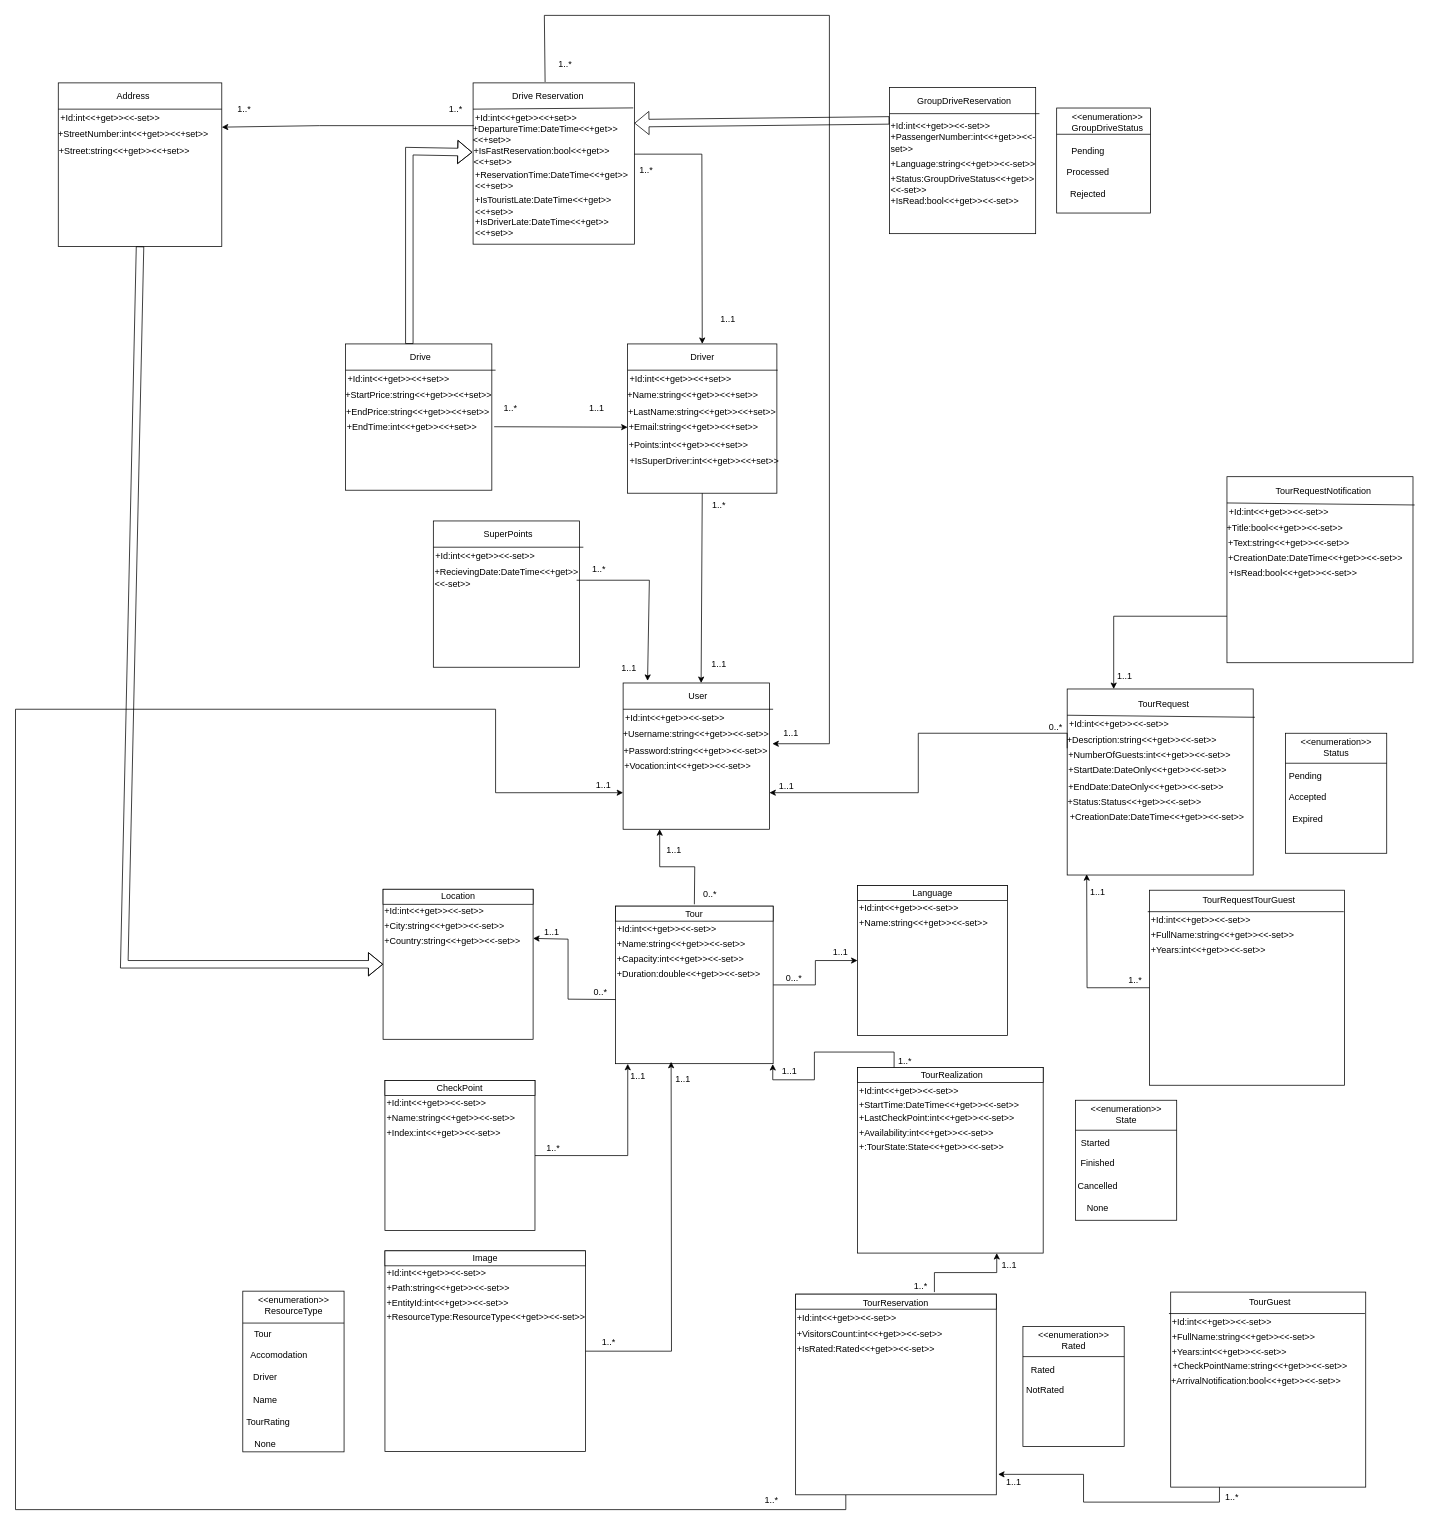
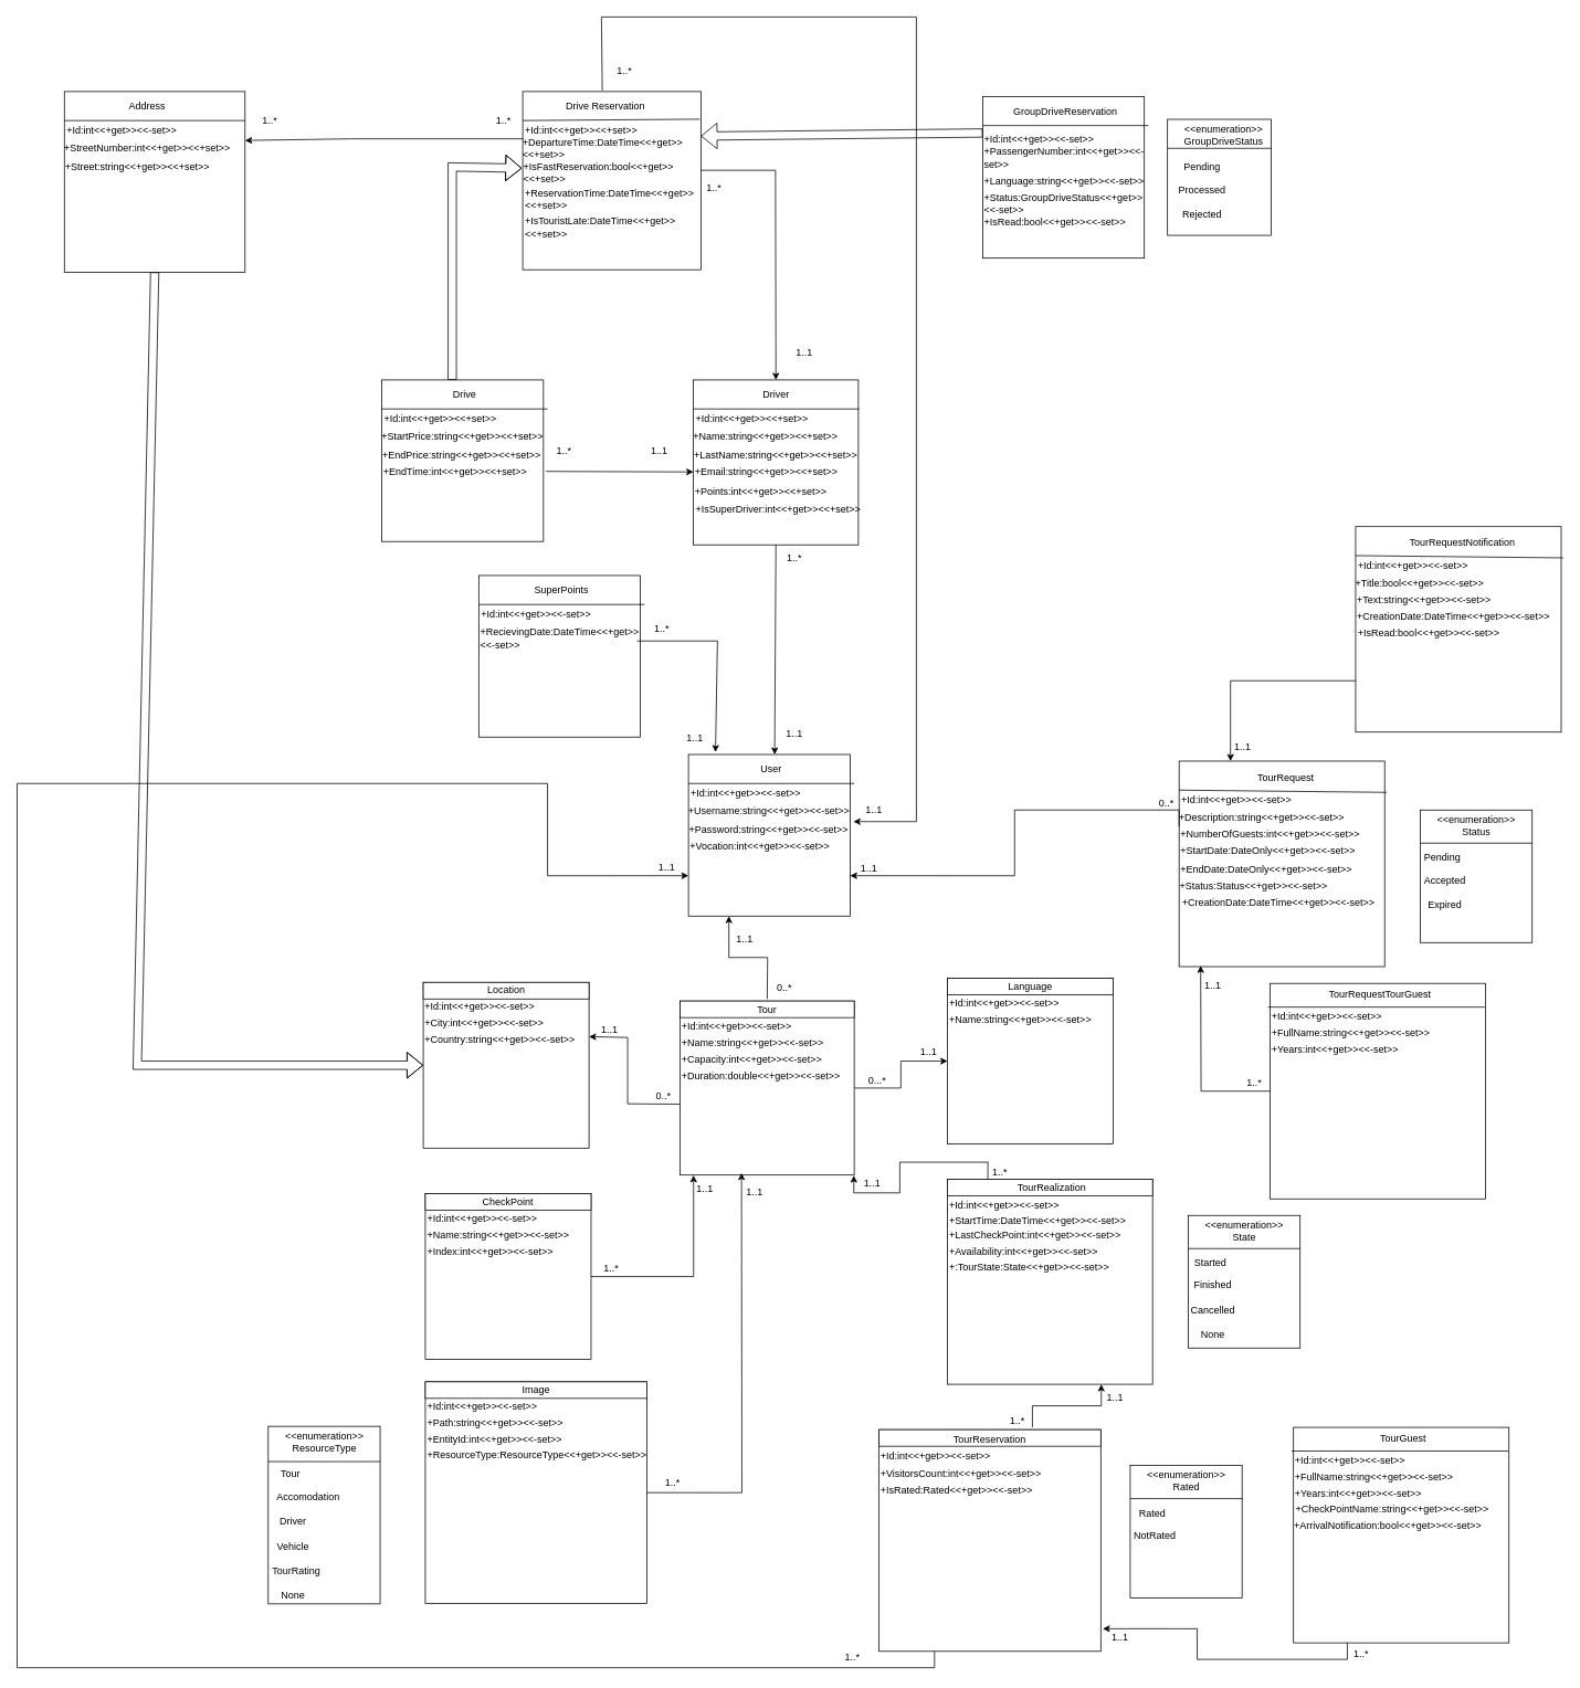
- <mxCell id="221" value="+IsDriverLate:DateTime&amp;lt;&amp;lt;+get&amp;gt;&amp;gt;&amp;lt;&amp;lt;+set&amp;gt;&amp;gt;" style="text;strokeColor=none;align=left;fillColor=none;html=1;verticalAlign=middle;whiteSpace=wrap;rounded=0;" vertex="1" parent="1"><mxGeometry x="631" y="293" width="210" height="20" as="geometry" /></mxCell>
- <mxCell id="14" value="+City:string&amp;lt;&amp;lt;+get&amp;gt;&amp;gt;&amp;lt;&amp;lt;-set&amp;gt;&amp;gt;" style="text;strokeColor=none;align=left;fillColor=none;html=1;verticalAlign=middle;whiteSpace=wrap;rounded=0;" parent="1" vertex="1"><mxGeometry x="510" y="1225" width="210" height="20" as="geometry" /></mxCell>
+ <mxCell id="14" value="+City:int&amp;lt;&amp;lt;+get&amp;gt;&amp;gt;&amp;lt;&amp;lt;-set&amp;gt;&amp;gt;" style="text;strokeColor=none;align=left;fillColor=none;html=1;verticalAlign=middle;whiteSpace=wrap;rounded=0;" parent="1" vertex="1"><mxGeometry x="510" y="1225" width="210" height="20" as="geometry" /></mxCell>
- <mxCell id="69" value="Name" style="text;strokeColor=none;align=center;fillColor=none;html=1;verticalAlign=middle;whiteSpace=wrap;rounded=0;" parent="1" vertex="1"><mxGeometry x="323" y="1850.75" width="60" height="30" as="geometry" /></mxCell>
+ <mxCell id="69" value="Vehicle" style="text;strokeColor=none;align=center;fillColor=none;html=1;verticalAlign=middle;whiteSpace=wrap;rounded=0;" parent="1" vertex="1"><mxGeometry x="323" y="1850.75" width="60" height="30" as="geometry" /></mxCell>
